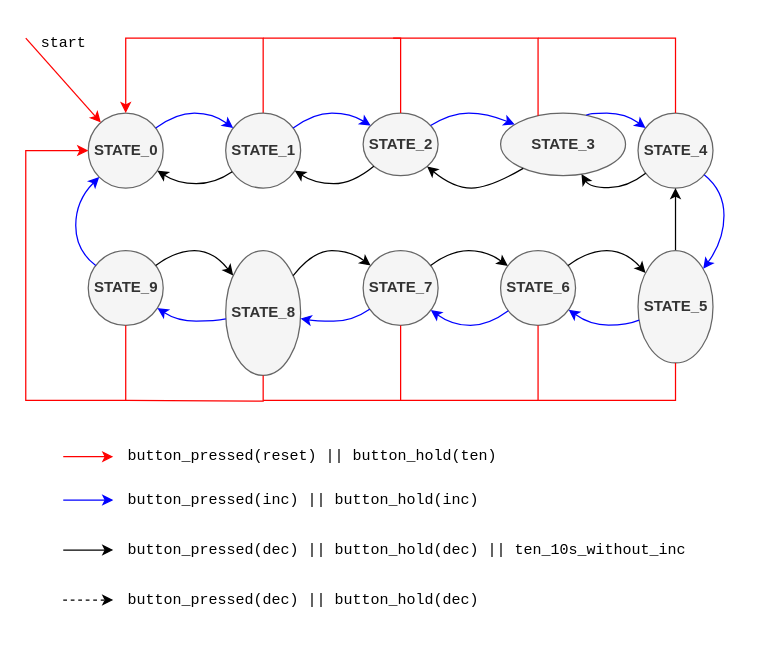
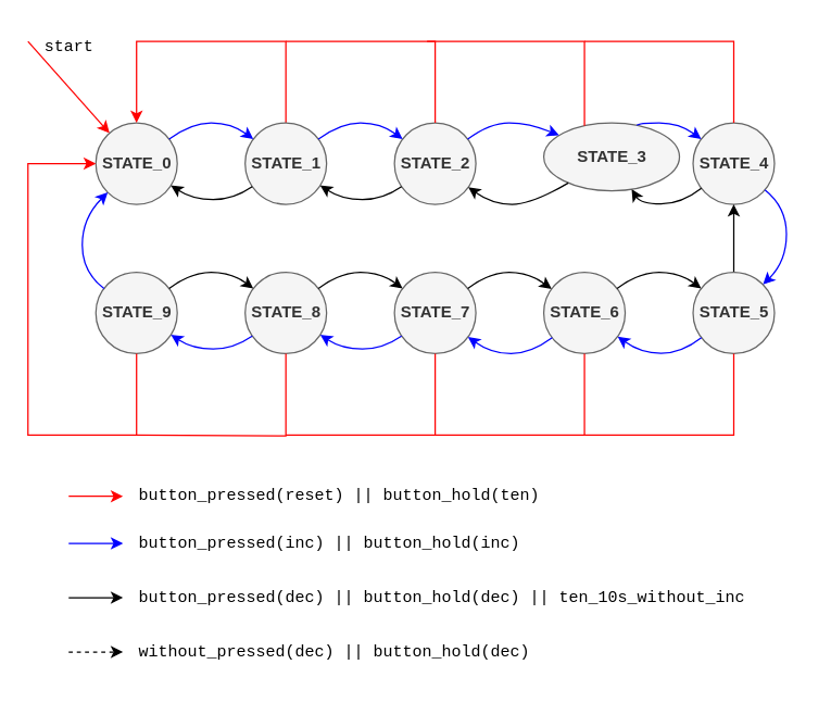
- <mxCell id="5" value="STATE_2" style="shape=ellipse;html=1;dashed=0;whitespace=wrap;aspect=fixed;perimeter=ellipsePerimeter;fillColor=#f5f5f5;strokeColor=#666666;fontColor=#333333;fontStyle=1" vertex="1" parent="1"><mxGeometry x="290" y="90" width="60" height="50" as="geometry" /></mxCell>
+ <mxCell id="5" value="STATE_2" style="shape=ellipse;html=1;dashed=0;whitespace=wrap;aspect=fixed;perimeter=ellipsePerimeter;fillColor=#f5f5f5;strokeColor=#666666;fontColor=#333333;fontStyle=1" vertex="1" parent="1"><mxGeometry x="290" y="90" width="60" height="60" as="geometry" /></mxCell>
- <mxCell id="13" value="STATE_5" style="shape=ellipse;html=1;dashed=0;whitespace=wrap;aspect=fixed;perimeter=ellipsePerimeter;fillColor=#f5f5f5;strokeColor=#666666;fontColor=#333333;fontStyle=1" vertex="1" parent="1"><mxGeometry x="510" y="200" width="60" height="90" as="geometry" /></mxCell>
+ <mxCell id="13" value="STATE_5" style="shape=ellipse;html=1;dashed=0;whitespace=wrap;aspect=fixed;perimeter=ellipsePerimeter;fillColor=#f5f5f5;strokeColor=#666666;fontColor=#333333;fontStyle=1" vertex="1" parent="1"><mxGeometry x="510" y="200" width="60" height="60" as="geometry" /></mxCell>
- <mxCell id="8" value="STATE_8" style="shape=ellipse;html=1;dashed=0;whitespace=wrap;aspect=fixed;perimeter=ellipsePerimeter;fillColor=#f5f5f5;strokeColor=#666666;fontColor=#333333;fontStyle=1" vertex="1" parent="1"><mxGeometry x="180" y="200" width="60" height="100" as="geometry" /></mxCell>
+ <mxCell id="8" value="STATE_8" style="shape=ellipse;html=1;dashed=0;whitespace=wrap;aspect=fixed;perimeter=ellipsePerimeter;fillColor=#f5f5f5;strokeColor=#666666;fontColor=#333333;fontStyle=1" vertex="1" parent="1"><mxGeometry x="180" y="200" width="60" height="60" as="geometry" /></mxCell>
- <mxCell id="48" value="button_pressed(dec) || button_hold(dec)" style="text;html=1;align=left;verticalAlign=middle;resizable=0;points=[];autosize=1;strokeColor=none;fillColor=none;fontFamily=Courier New;" vertex="1" parent="1"><mxGeometry x="100" y="465" width="300" height="30" as="geometry" /></mxCell>
+ <mxCell id="48" value="without_pressed(dec) || button_hold(dec)" style="text;html=1;align=left;verticalAlign=middle;resizable=0;points=[];autosize=1;strokeColor=none;fillColor=none;fontFamily=Courier New;" vertex="1" parent="1"><mxGeometry x="100" y="465" width="300" height="30" as="geometry" /></mxCell>
